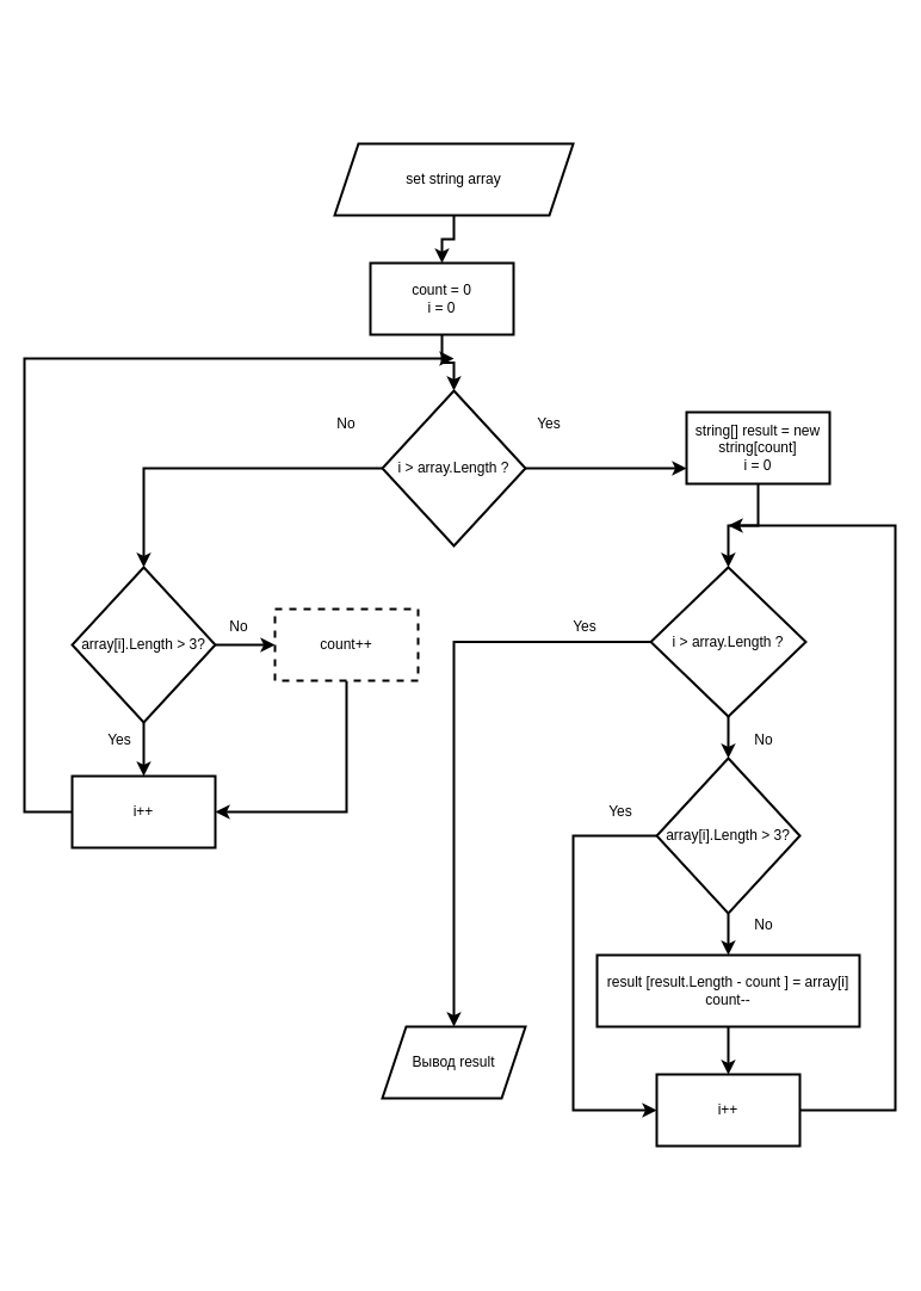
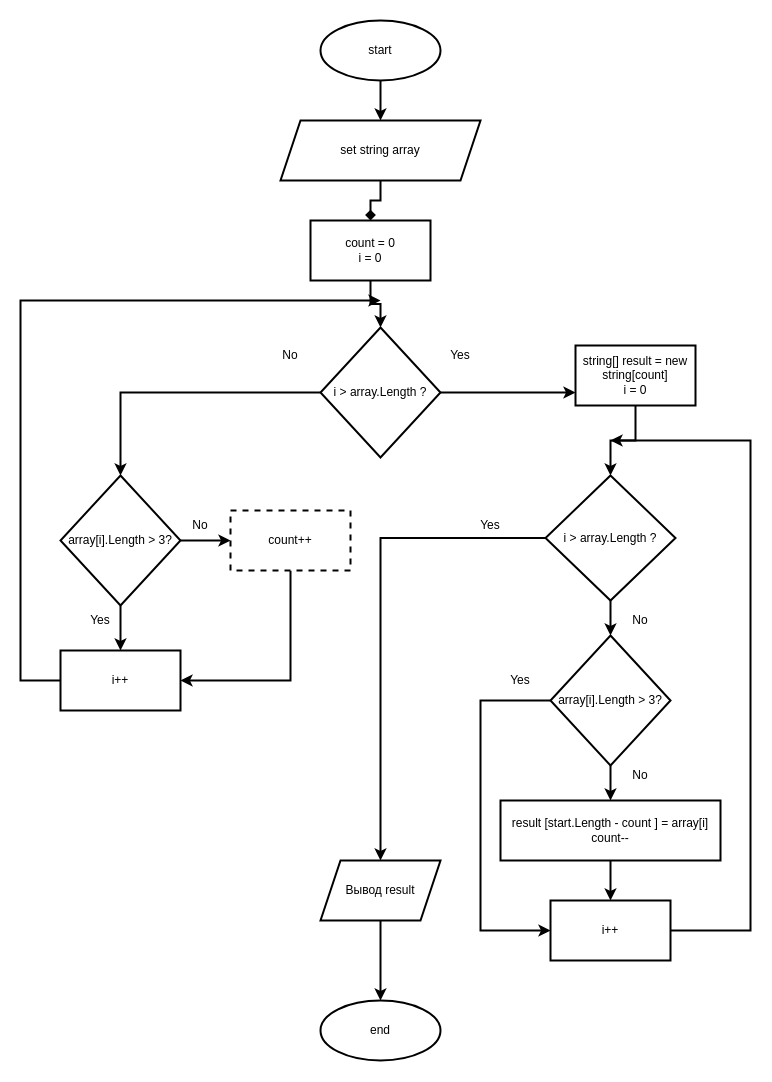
+ <mxCell id="3" value="start" style="ellipse;whiteSpace=wrap;html=1;strokeWidth=2;" vertex="1" parent="1"><mxGeometry x="320" y="20" width="120" height="60" as="geometry" /></mxCell>
+ <mxCell id="2" style="edgeStyle=orthogonalEdgeStyle;rounded=0;orthogonalLoop=1;jettySize=auto;html=1;strokeWidth=2;" edge="1" parent="1" source="3" target="5"><mxGeometry relative="1" as="geometry" /></mxCell>
- <mxCell id="4" value="" style="edgeStyle=orthogonalEdgeStyle;rounded=0;orthogonalLoop=1;jettySize=auto;html=1;strokeWidth=2;" edge="1" parent="1" source="5" target="10"><mxGeometry relative="1" as="geometry" /></mxCell>
+ <mxCell id="4" value="" style="edgeStyle=orthogonalEdgeStyle;rounded=0;orthogonalLoop=1;jettySize=auto;html=1;strokeWidth=2;endArrow=diamond;" edge="1" parent="1" source="5" target="10"><mxGeometry relative="1" as="geometry" /></mxCell>
- <mxCell id="35" value="result [result.Length - count ] = array[i]&lt;br&gt;count--" style="whiteSpace=wrap;html=1;strokeWidth=2;" vertex="1" parent="1"><mxGeometry x="500" y="800" width="220" height="60" as="geometry" /></mxCell>
+ <mxCell id="35" value="result [start.Length - count ] = array[i]&lt;br&gt;count--" style="whiteSpace=wrap;html=1;strokeWidth=2;" vertex="1" parent="1"><mxGeometry x="500" y="800" width="220" height="60" as="geometry" /></mxCell>
+ <mxCell id="18" value="" style="edgeStyle=orthogonalEdgeStyle;rounded=0;orthogonalLoop=1;jettySize=auto;html=1;strokeWidth=2;" edge="1" parent="1" source="19" target="20"><mxGeometry relative="1" as="geometry" /></mxCell>
+ <mxCell id="20" value="end" style="ellipse;whiteSpace=wrap;html=1;strokeWidth=2;" vertex="1" parent="1"><mxGeometry x="320" y="1000" width="120" height="60" as="geometry" /></mxCell>
